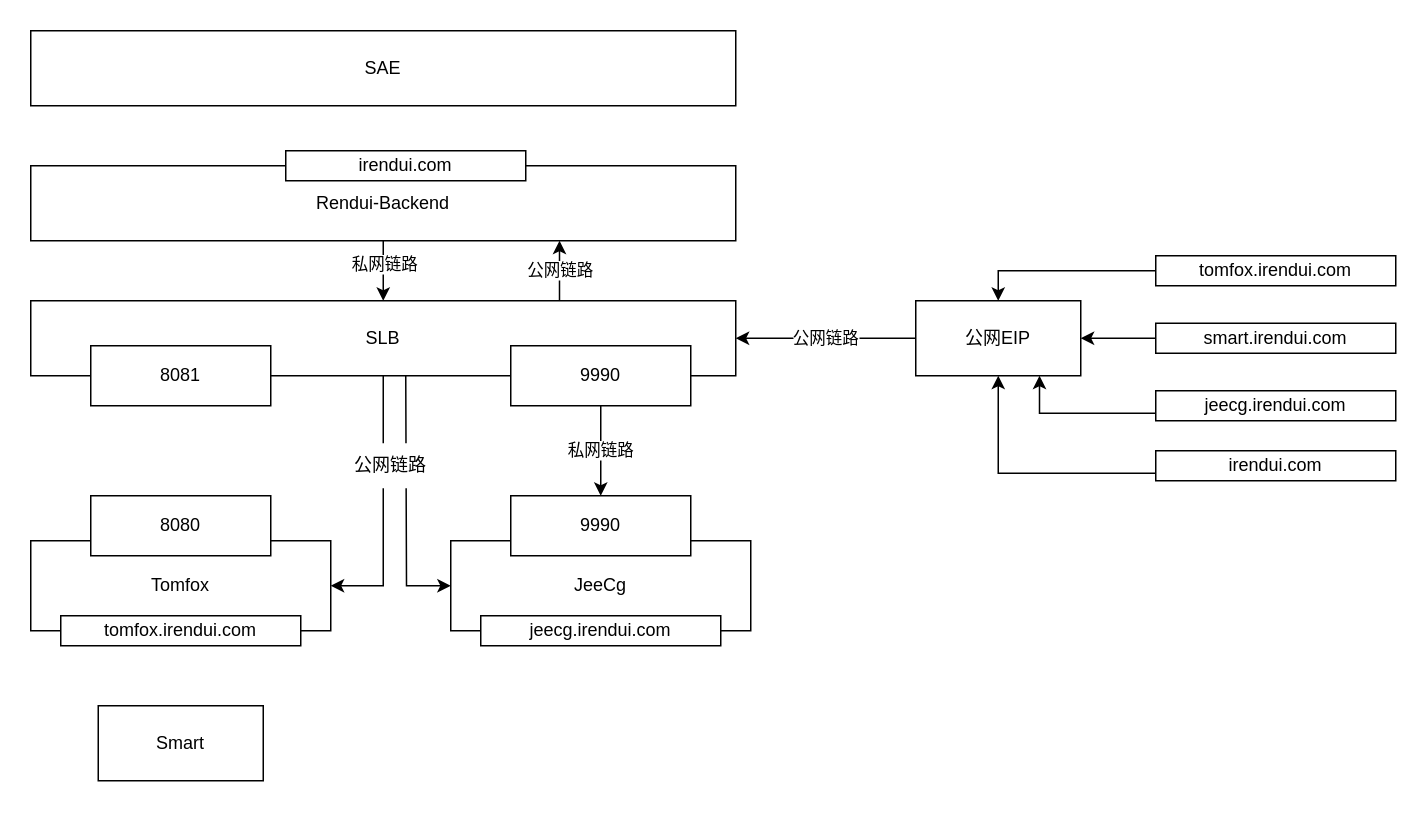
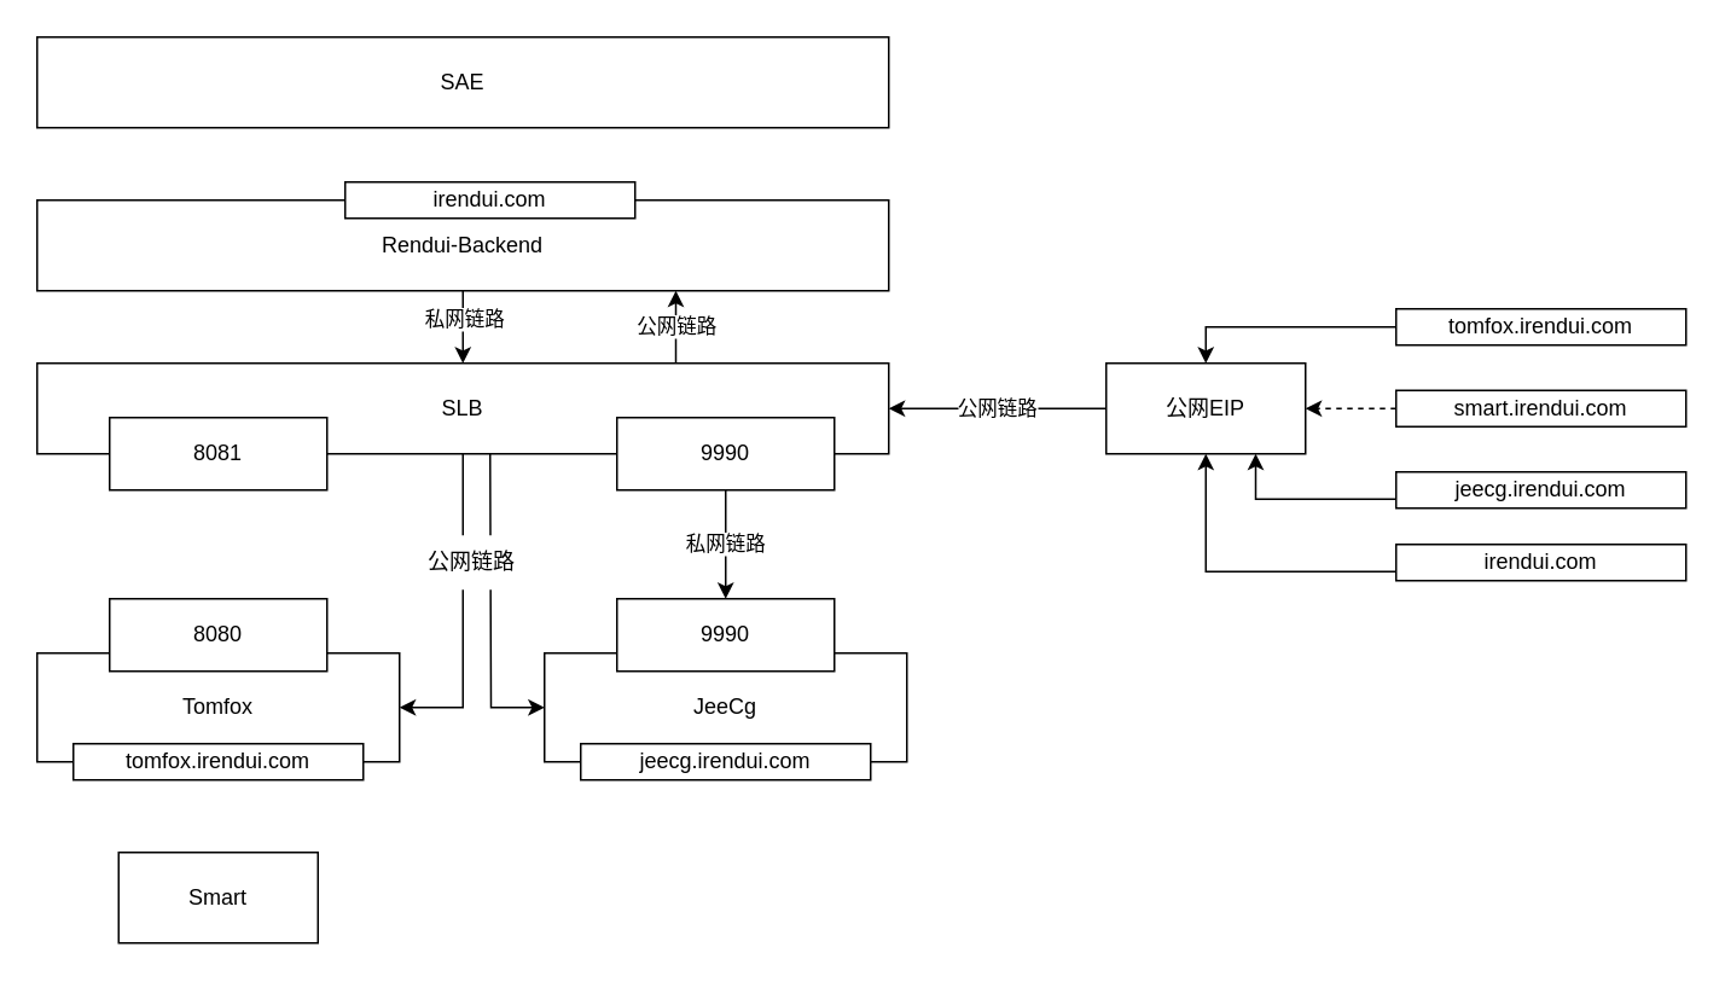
- <mxCell id="20" style="edgeStyle=orthogonalEdgeStyle;rounded=0;orthogonalLoop=1;jettySize=auto;html=1;exitX=0;exitY=0.5;exitDx=0;exitDy=0;" edge="1" parent="1" source="21" target="17"><mxGeometry relative="1" as="geometry" /></mxCell>
+ <mxCell id="20" style="edgeStyle=orthogonalEdgeStyle;rounded=0;orthogonalLoop=1;jettySize=auto;html=1;exitX=0;exitY=0.5;exitDx=0;exitDy=0;dashed=1;" edge="1" parent="1" source="21" target="17"><mxGeometry relative="1" as="geometry" /></mxCell>
